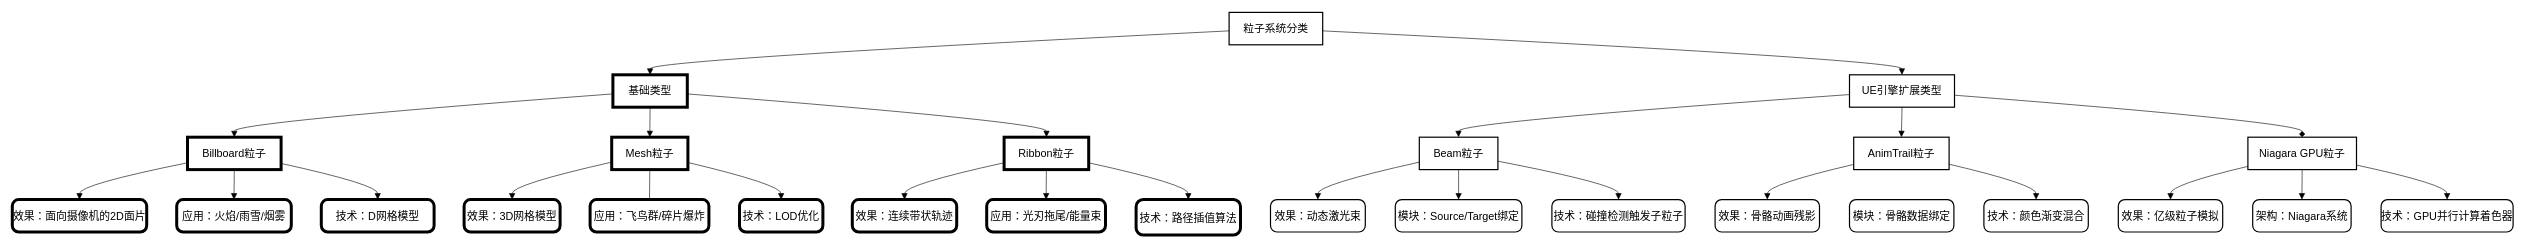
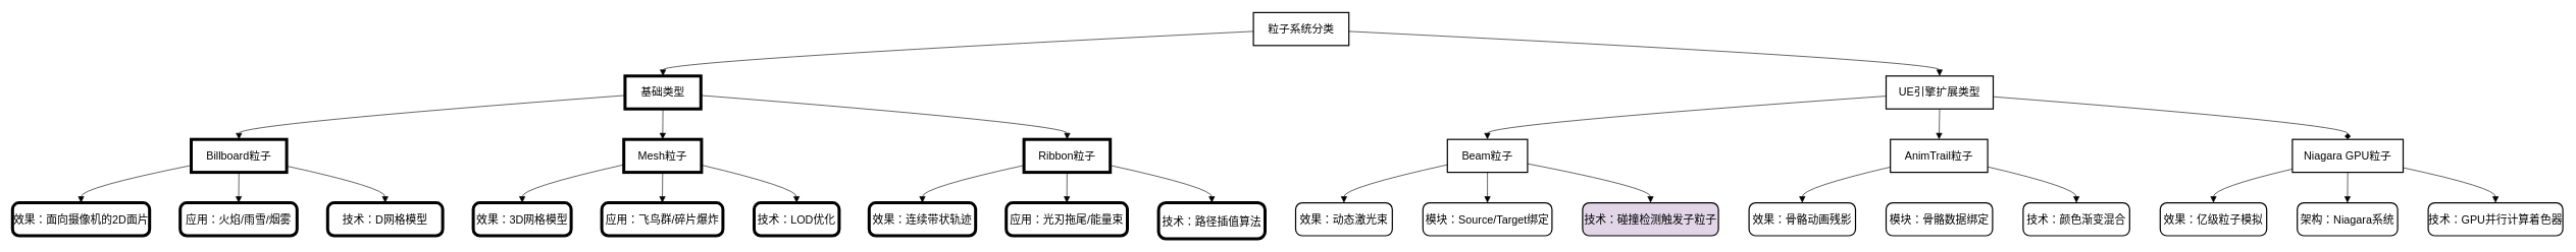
- <mxCell id="41" value="" style="curved=1;startArrow=none;endArrow=none;exitX=0.5;exitY=1;entryX=0.5;entryY=0;rounded=0;fontSize=18;startSize=8;endSize=8;" edge="1" parent="1" source="6" target="15"><mxGeometry relative="1" as="geometry"><Array as="points" /></mxGeometry></mxCell>
+ <mxCell id="41" value="" style="curved=1;startArrow=none;endArrow=block;exitX=0.5;exitY=1;entryX=0.5;entryY=0;rounded=0;fontSize=18;startSize=8;endSize=8;" edge="1" parent="1" source="6" target="15"><mxGeometry relative="1" as="geometry"><Array as="points" /></mxGeometry></mxCell>
- <mxCell id="22" value="技术：碰撞检测触发子粒子" style="rounded=1;arcSize=20;strokeWidth=2;fontSize=18;" vertex="1" parent="1"><mxGeometry x="2586" y="332" width="222" height="54" as="geometry" /></mxCell>
+ <mxCell id="22" value="技术：碰撞检测触发子粒子" style="rounded=1;arcSize=20;strokeWidth=2;fontSize=18;fillColor=#e1d5e7;" vertex="1" parent="1"><mxGeometry x="2586" y="332" width="222" height="54" as="geometry" /></mxCell>
